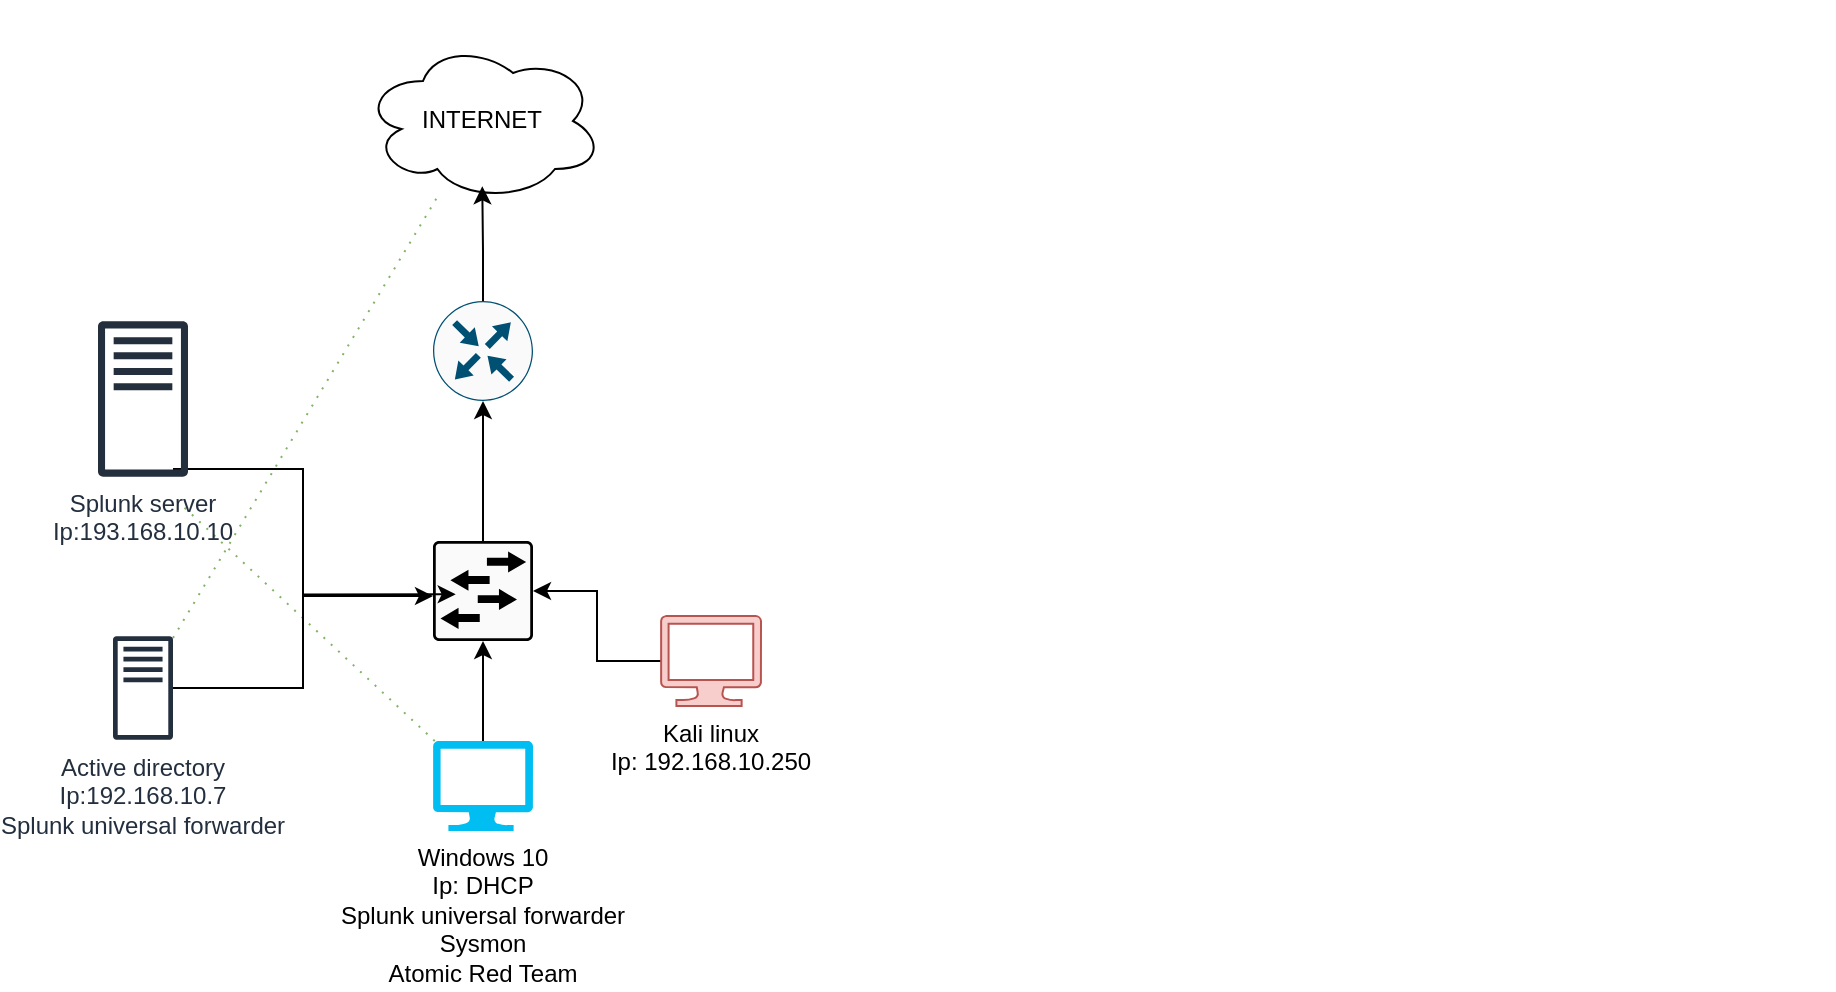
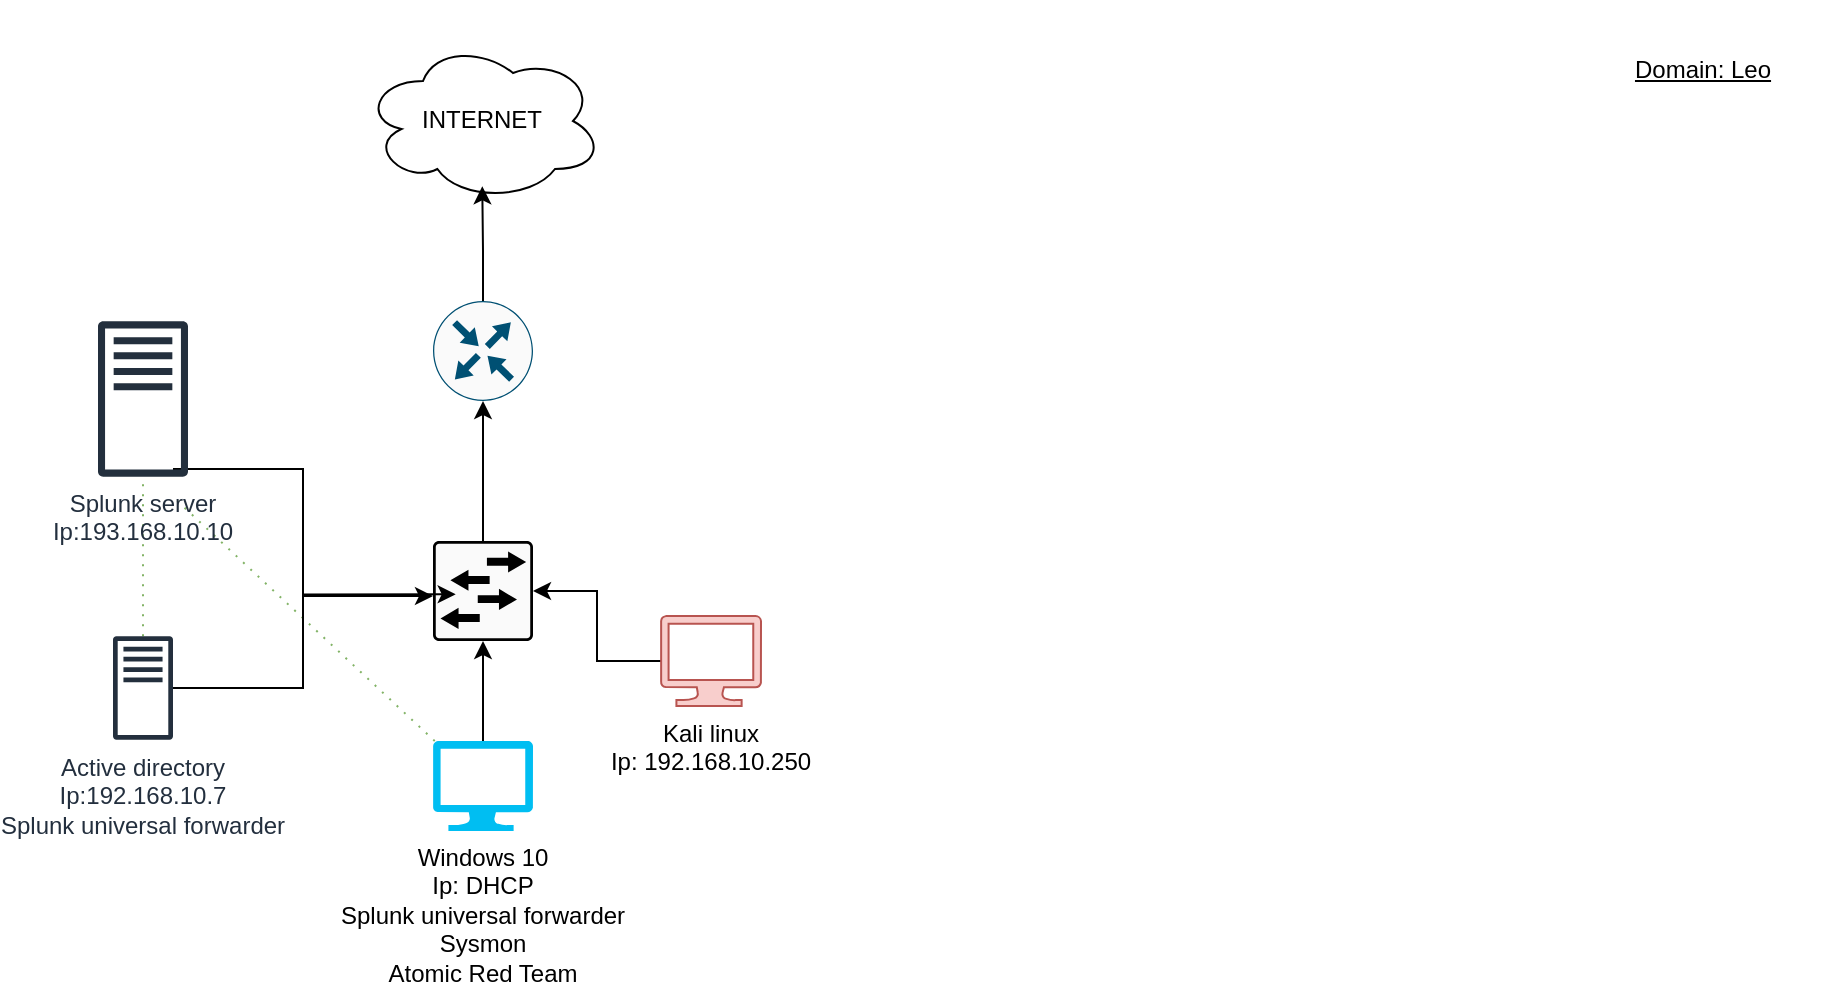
+ <mxCell id="16" value="Domain: Leo" style="text;html=1;align=center;verticalAlign=middle;resizable=0;points=[];autosize=1;strokeColor=none;fillColor=none;fontStyle=4" parent="1" vertex="1"><mxGeometry x="778" y="20" width="90" height="30" as="geometry" /></mxCell>
- <mxCell id="2" value="" style="rounded=0;orthogonalLoop=1;jettySize=auto;html=1;dashed=1;dashPattern=1 4;endArrow=none;endFill=0;fillColor=#d5e8d4;strokeColor=#82b366;" parent="1" source="3" target="8" edge="1"><mxGeometry relative="1" as="geometry" /></mxCell>
+ <mxCell id="2" value="" style="rounded=0;orthogonalLoop=1;jettySize=auto;html=1;dashed=1;dashPattern=1 4;endArrow=none;endFill=0;fillColor=#d5e8d4;strokeColor=#82b366;" parent="1" source="3" target="17" edge="1"><mxGeometry relative="1" as="geometry" /></mxCell>
